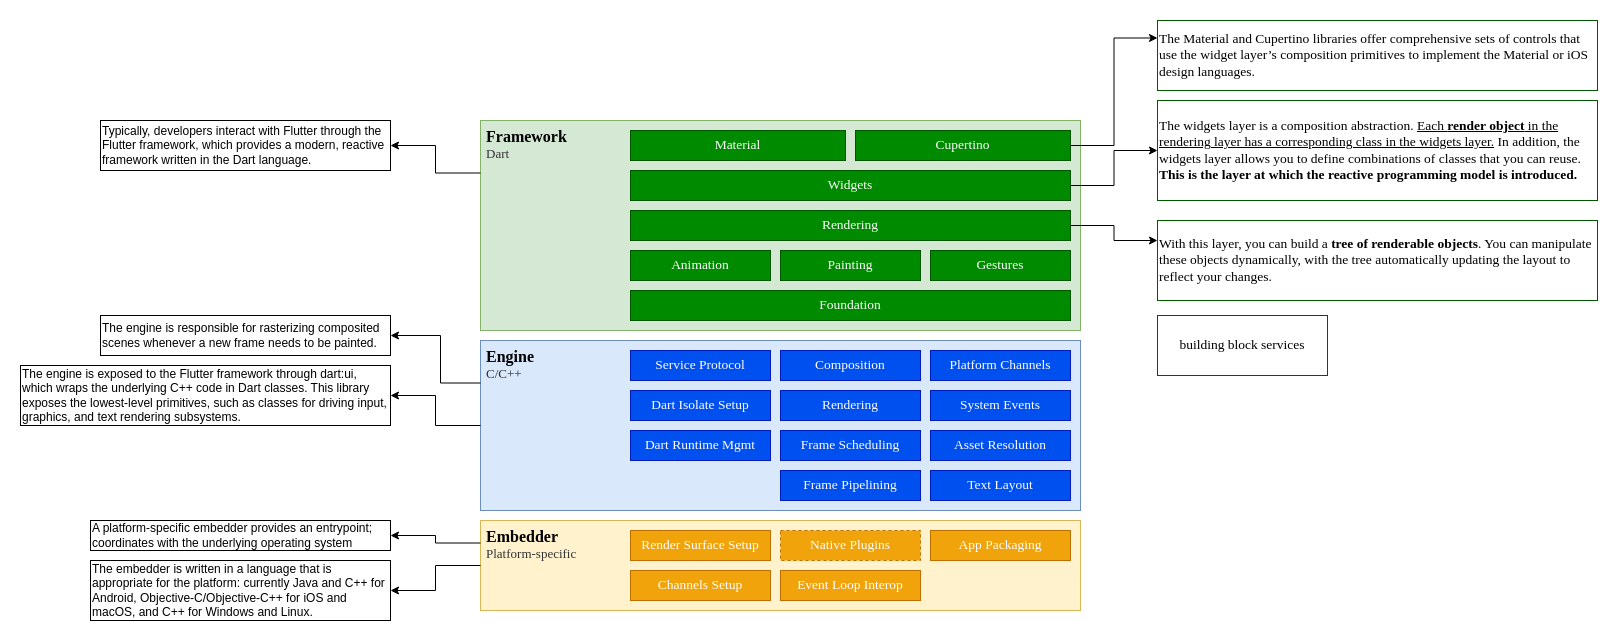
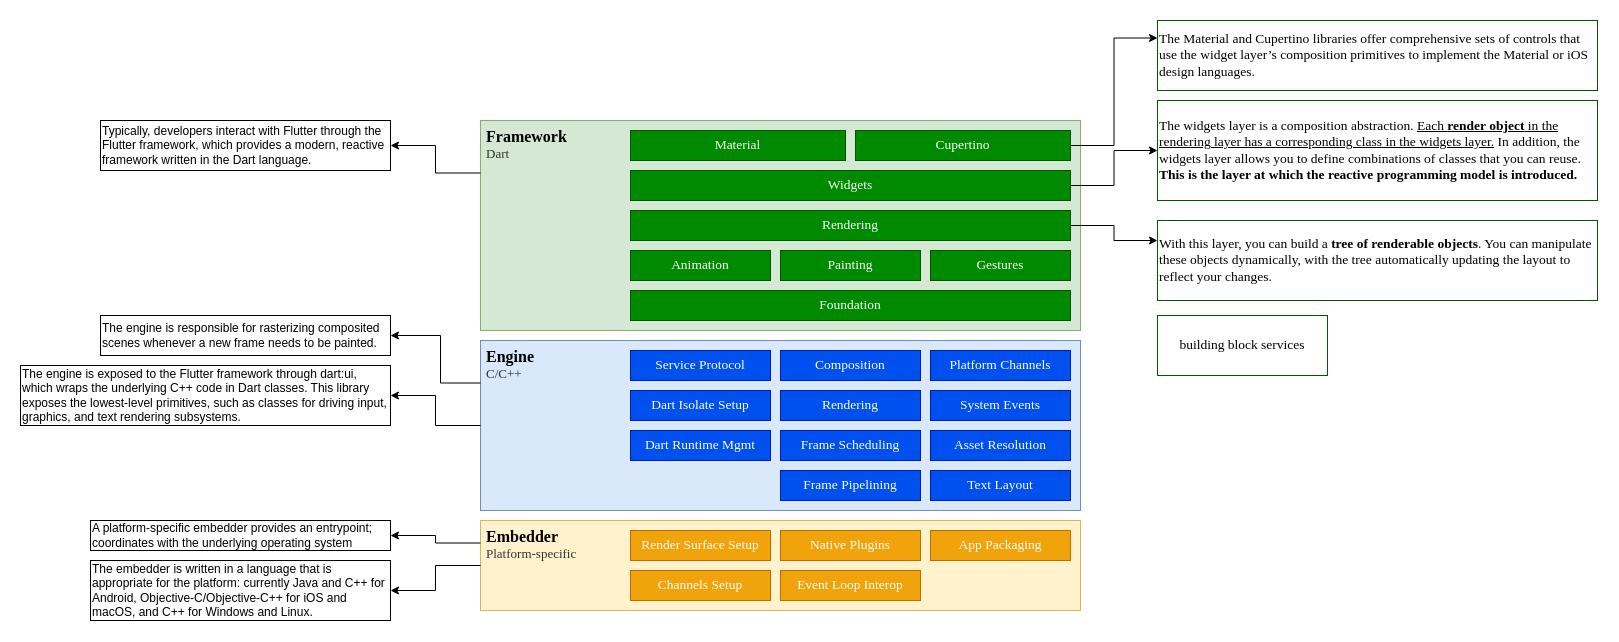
- <mxCell id="29" value="Native Plugins" style="rounded=0;whiteSpace=wrap;html=1;fontFamily=Google Sans Text;fillColor=#f0a30a;strokeColor=#BD7000;fontColor=#ffffff;fontSize=13.5;FType=g;dashed=1;" vertex="1" parent="2"><mxGeometry x="300" y="410" width="140" height="30" as="geometry" /></mxCell>
+ <mxCell id="29" value="Native Plugins" style="rounded=0;whiteSpace=wrap;html=1;fontFamily=Google Sans Text;fillColor=#f0a30a;strokeColor=#BD7000;fontColor=#ffffff;fontSize=13.5;FType=g;" vertex="1" parent="2"><mxGeometry x="300" y="410" width="140" height="30" as="geometry" /></mxCell>
